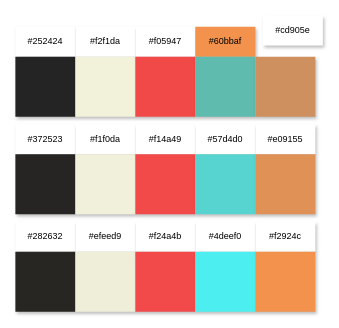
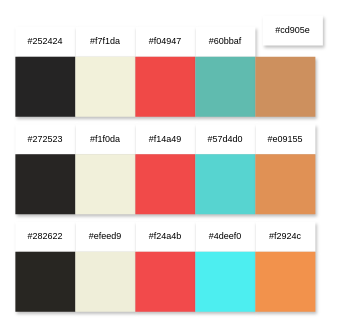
- <mxCell id="4" value="#f2f1da" style="rounded=0;whiteSpace=wrap;html=1;shadow=1;strokeColor=none;" vertex="1" parent="1"><mxGeometry x="100" y="35" width="80" height="40" as="geometry" /></mxCell>
+ <mxCell id="4" value="#f7f1da" style="rounded=0;whiteSpace=wrap;html=1;shadow=1;strokeColor=none;" vertex="1" parent="1"><mxGeometry x="100" y="35" width="80" height="40" as="geometry" /></mxCell>
- <mxCell id="6" value="#f05947" style="rounded=0;whiteSpace=wrap;html=1;shadow=1;strokeColor=none;" vertex="1" parent="1"><mxGeometry x="180" y="35" width="80" height="40" as="geometry" /></mxCell>
+ <mxCell id="6" value="#f04947" style="rounded=0;whiteSpace=wrap;html=1;shadow=1;strokeColor=none;" vertex="1" parent="1"><mxGeometry x="180" y="35" width="80" height="40" as="geometry" /></mxCell>
- <mxCell id="8" value="#60bbaf" style="rounded=0;whiteSpace=wrap;html=1;shadow=1;strokeColor=none;fillColor=#f2924c;" vertex="1" parent="1"><mxGeometry x="260" y="35" width="80" height="40" as="geometry" /></mxCell>
+ <mxCell id="8" value="#60bbaf" style="rounded=0;whiteSpace=wrap;html=1;shadow=1;strokeColor=none;" vertex="1" parent="1"><mxGeometry x="260" y="35" width="80" height="40" as="geometry" /></mxCell>
- <mxCell id="22" value="#372523" style="rounded=0;whiteSpace=wrap;html=1;shadow=1;strokeColor=none;" vertex="1" parent="1"><mxGeometry x="20" y="165" width="80" height="40" as="geometry" /></mxCell>
+ <mxCell id="22" value="#272523" style="rounded=0;whiteSpace=wrap;html=1;shadow=1;strokeColor=none;" vertex="1" parent="1"><mxGeometry x="20" y="165" width="80" height="40" as="geometry" /></mxCell>
- <mxCell id="12" value="#282632" style="rounded=0;whiteSpace=wrap;html=1;shadow=1;strokeColor=none;" vertex="1" parent="1"><mxGeometry x="20" y="295" width="80" height="40" as="geometry" /></mxCell>
+ <mxCell id="12" value="#282622" style="rounded=0;whiteSpace=wrap;html=1;shadow=1;strokeColor=none;" vertex="1" parent="1"><mxGeometry x="20" y="295" width="80" height="40" as="geometry" /></mxCell>
